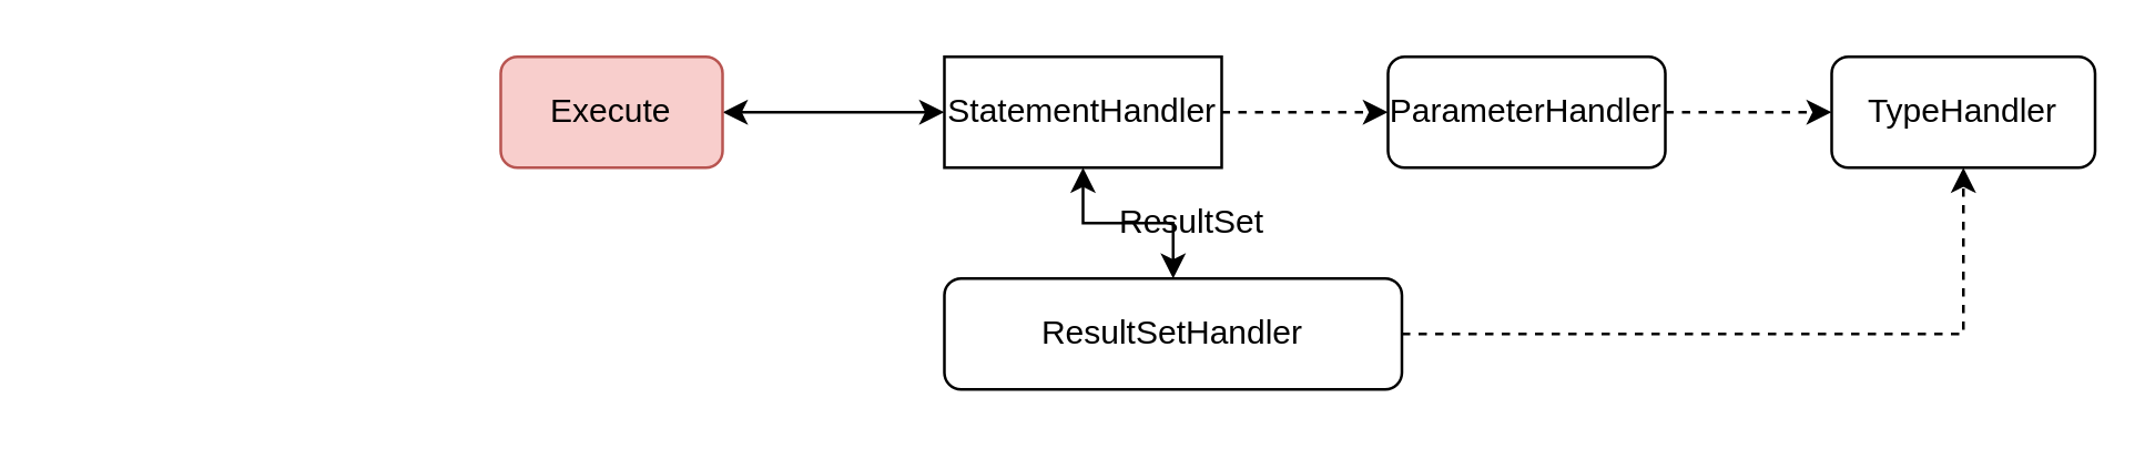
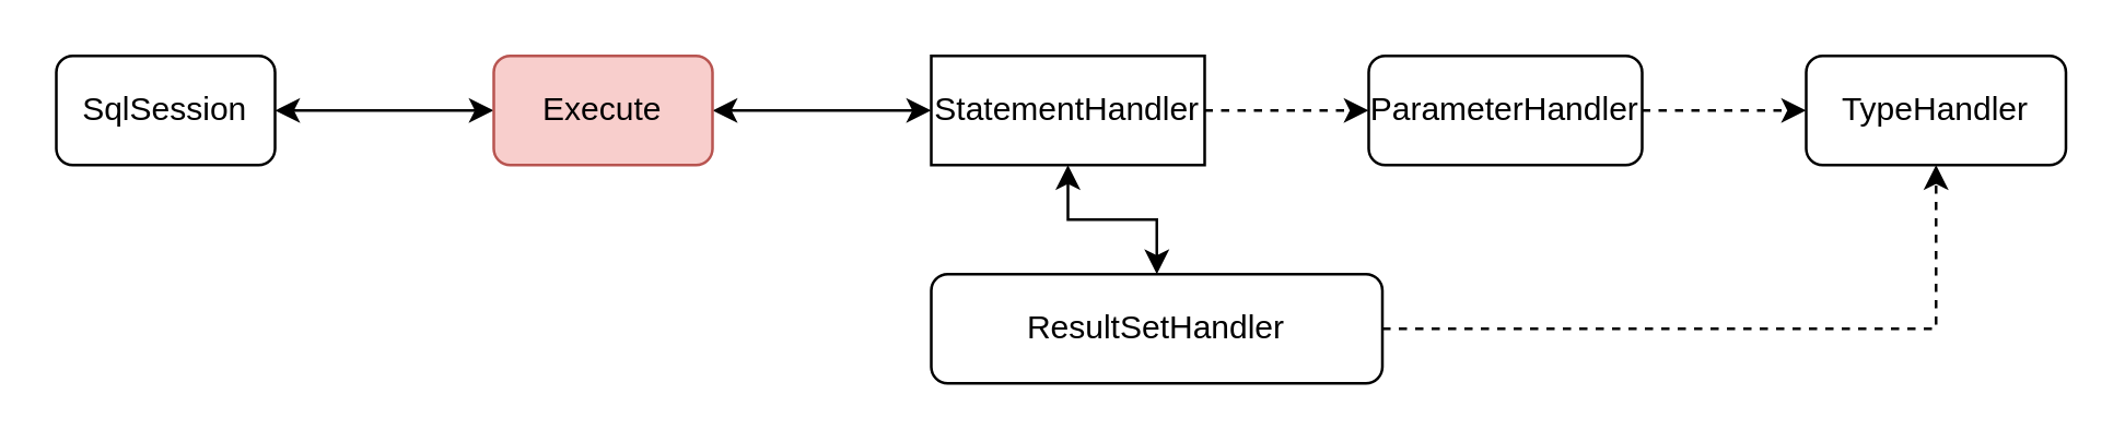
+ <mxCell id="3" value="SqlSession" style="rounded=1;whiteSpace=wrap;html=1;" vertex="1" parent="1"><mxGeometry x="20" y="20" width="80" height="40" as="geometry" /></mxCell>
+ <mxCell id="2" style="edgeStyle=orthogonalEdgeStyle;rounded=0;orthogonalLoop=1;jettySize=auto;html=1;entryX=0;entryY=0.5;entryDx=0;entryDy=0;startArrow=classic;startFill=1;" edge="1" parent="1" source="3" target="5"><mxGeometry relative="1" as="geometry" /></mxCell>
- <mxCell id="14" value="ResultSet" style="text;html=1;align=center;verticalAlign=middle;resizable=0;points=[];autosize=1;strokeColor=none;fillColor=none;" vertex="1" parent="1"><mxGeometry x="394" y="70" width="70" height="20" as="geometry" /></mxCell>
